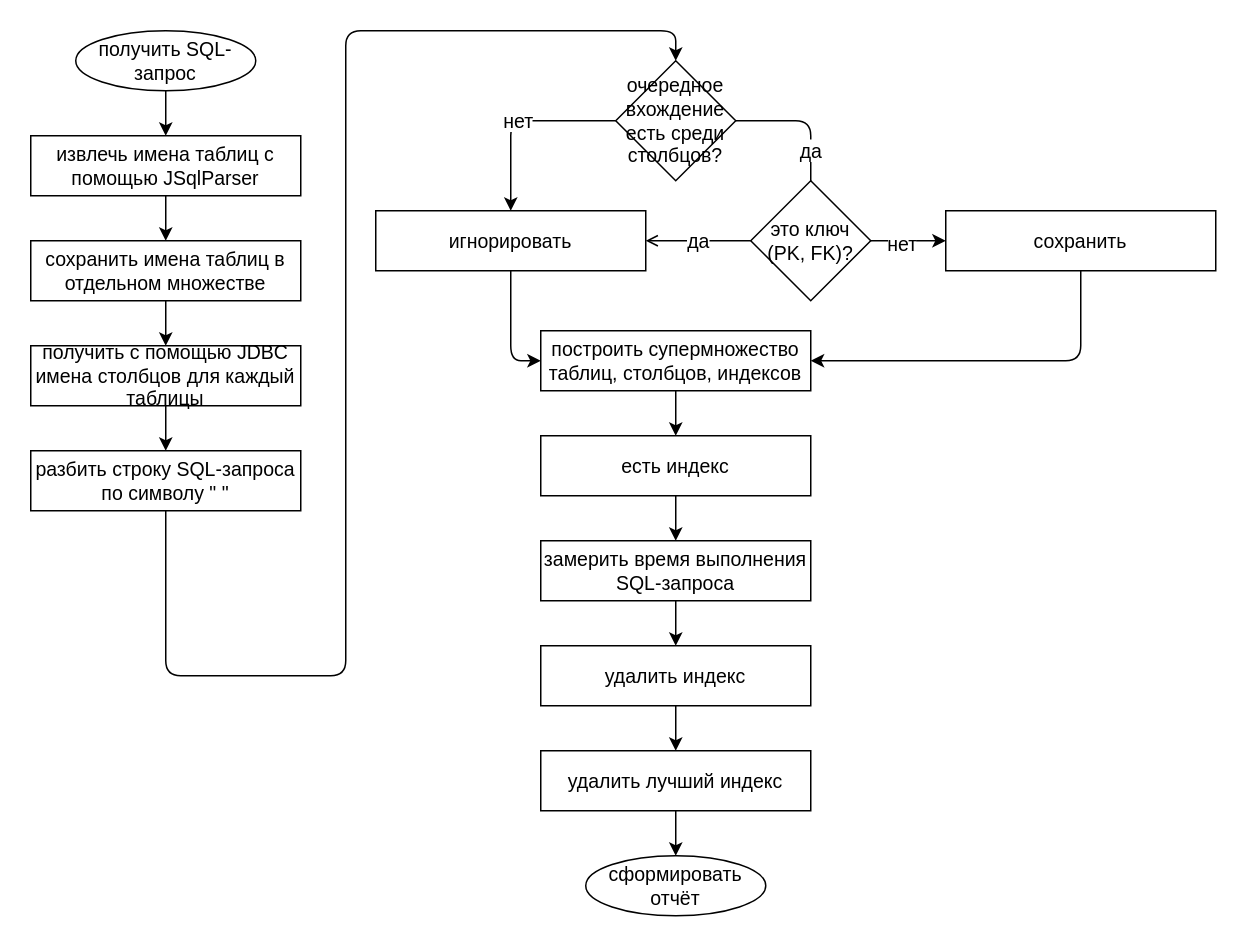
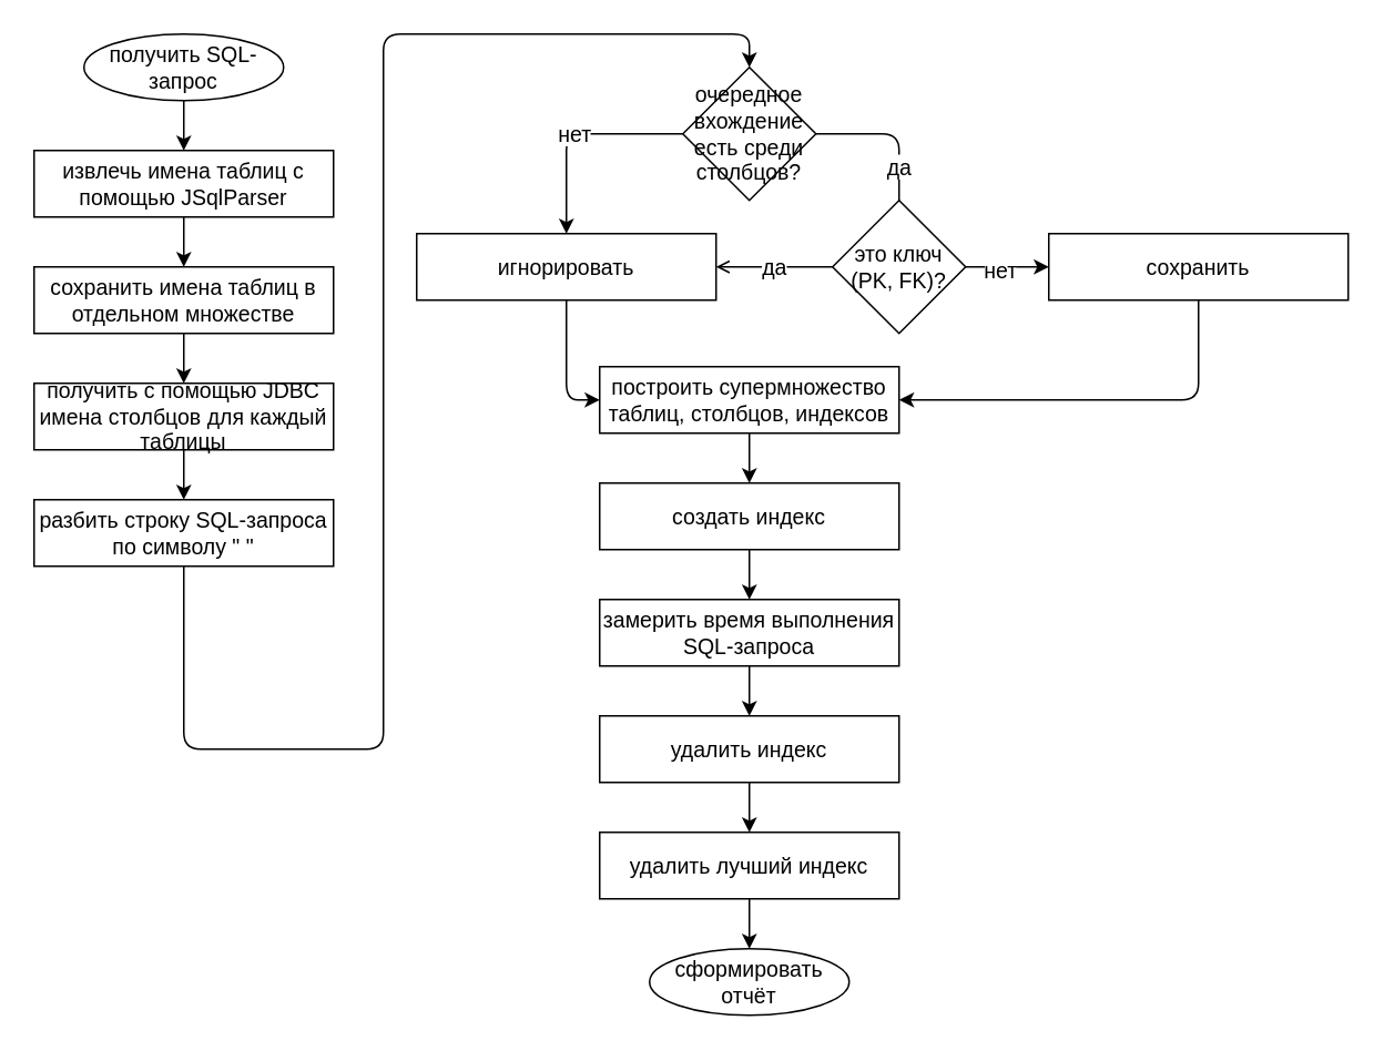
- <mxCell id="26" value="есть индекс" style="rounded=0;whiteSpace=wrap;html=1;fontSize=13;" parent="1" vertex="1"><mxGeometry x="360" y="290" width="180" height="40" as="geometry" /></mxCell>
+ <mxCell id="26" value="создать индекс" style="rounded=0;whiteSpace=wrap;html=1;fontSize=13;" parent="1" vertex="1"><mxGeometry x="360" y="290" width="180" height="40" as="geometry" /></mxCell>
